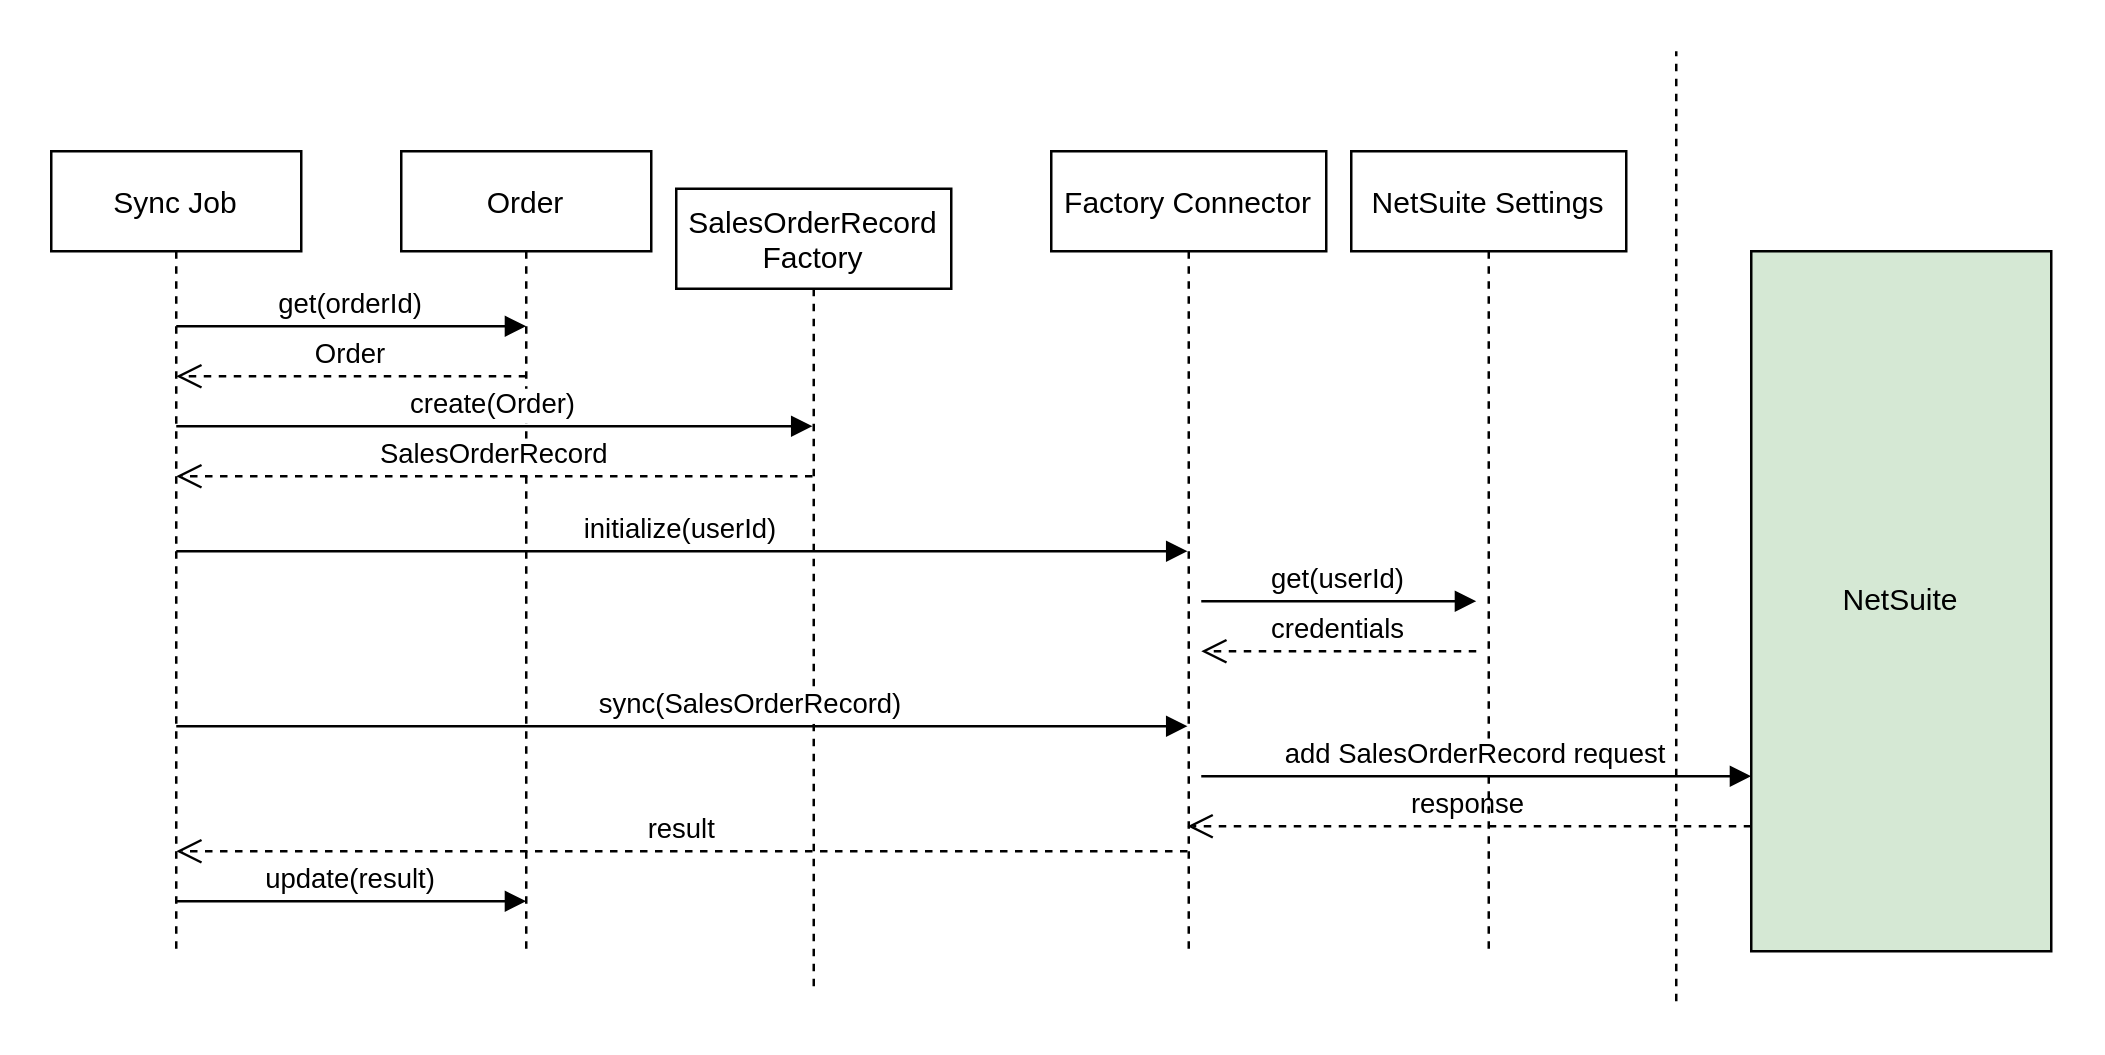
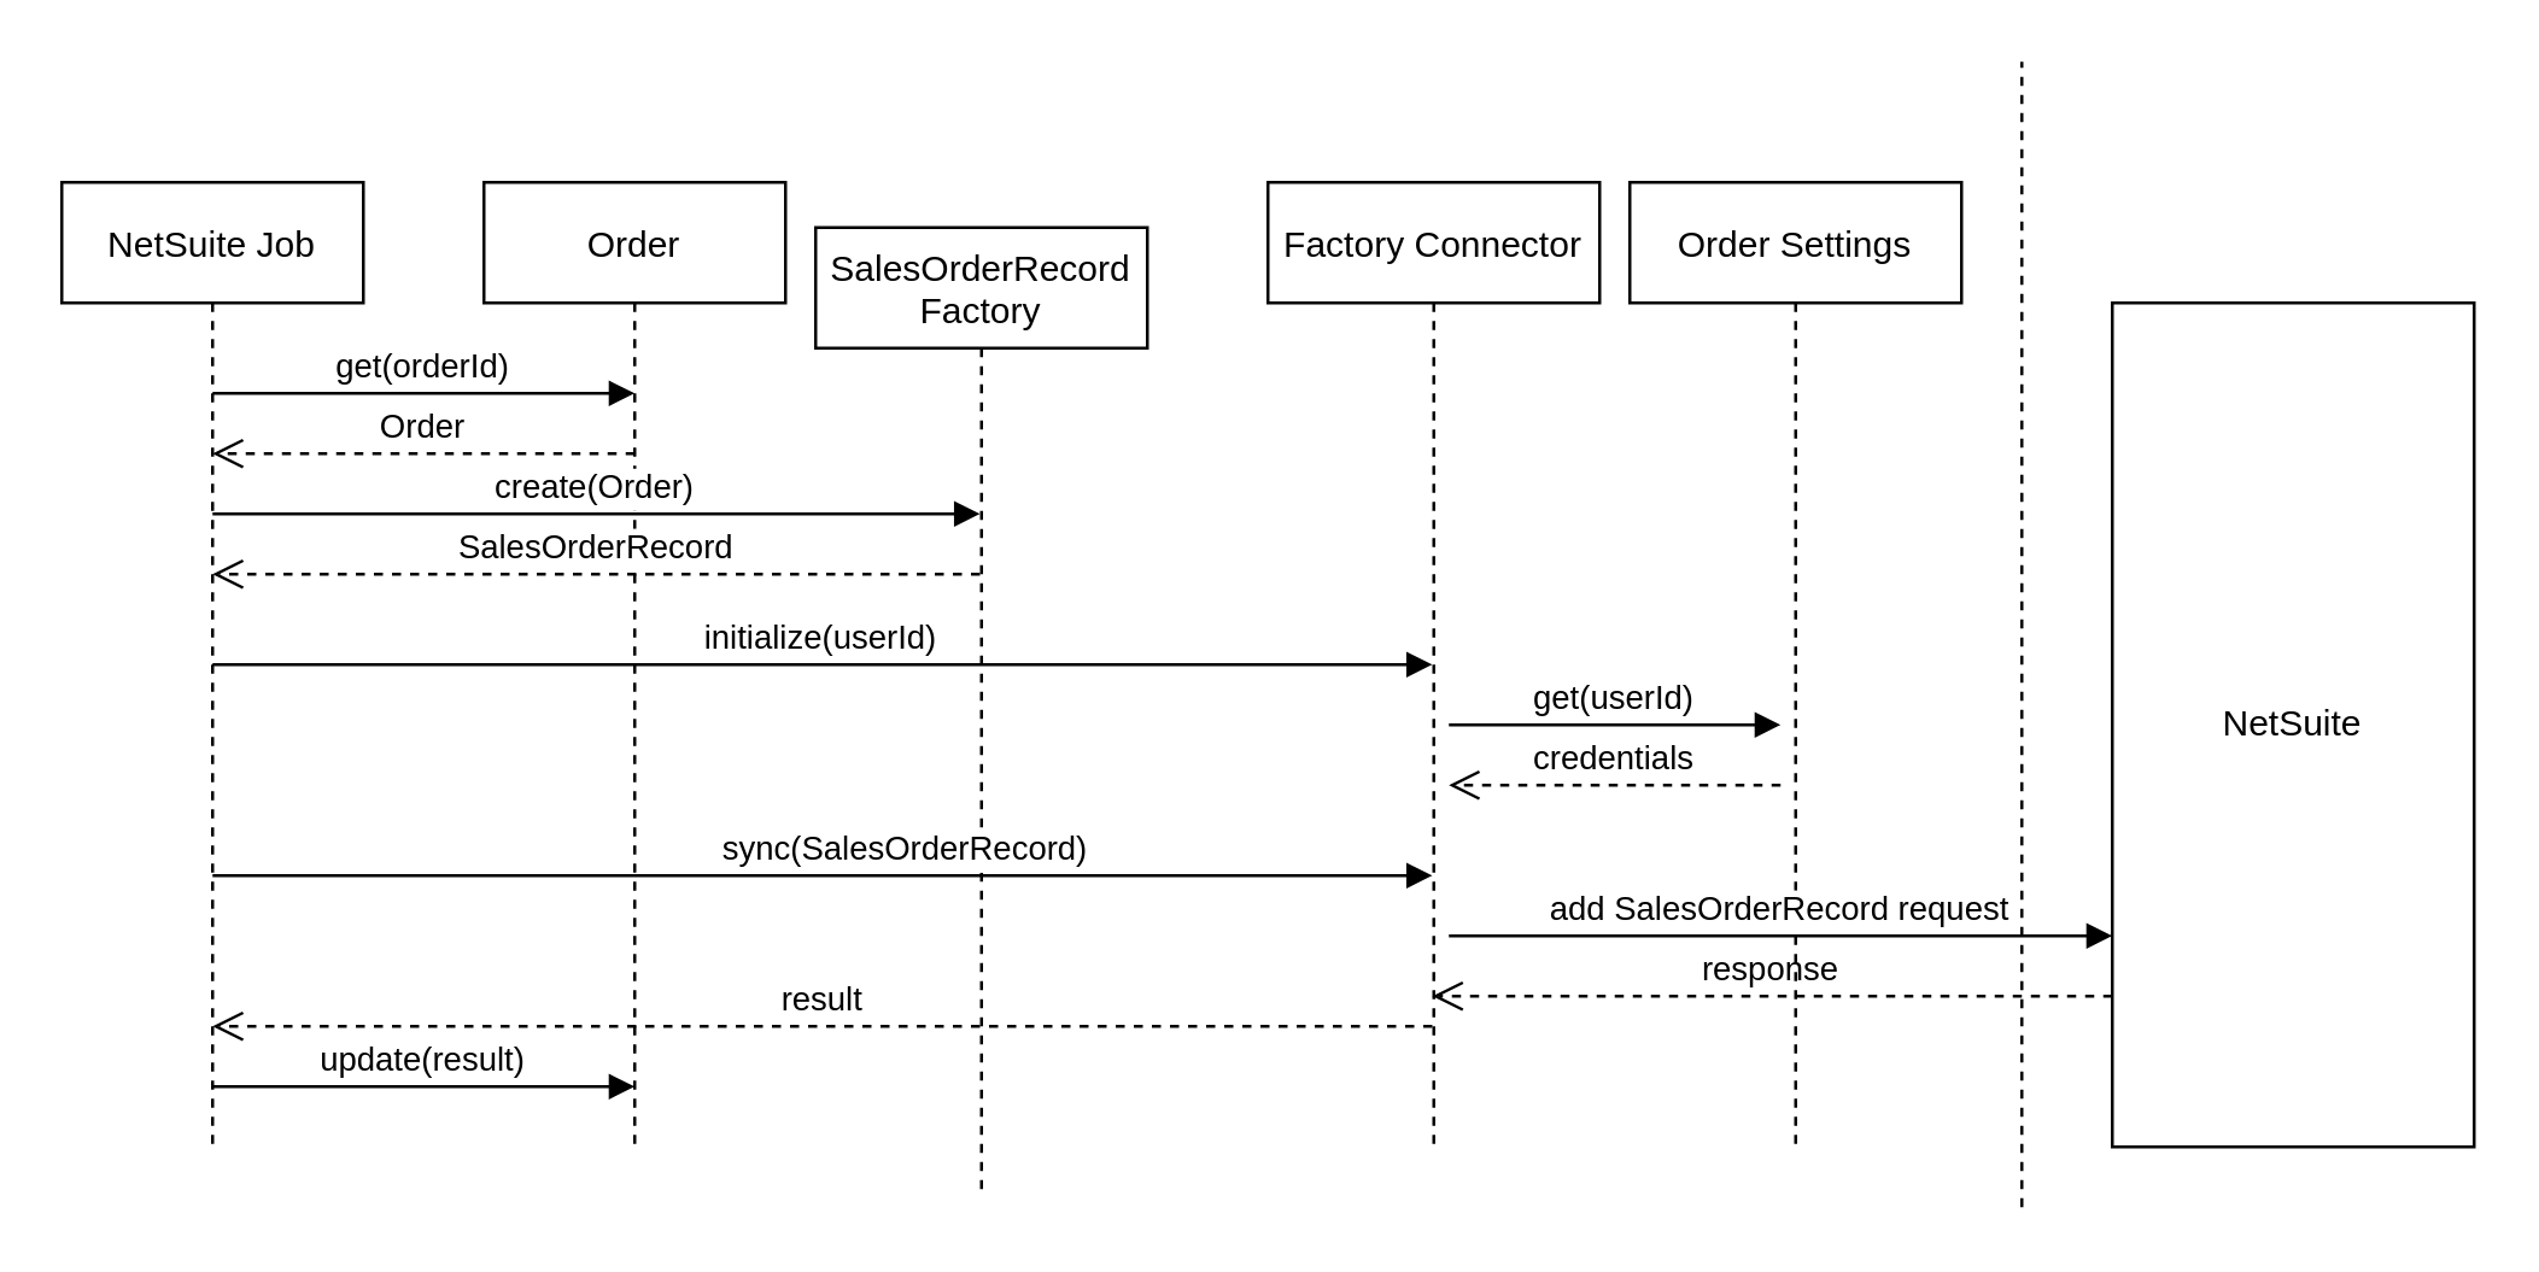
- <mxCell id="2" value="Sync Job" style="shape=umlLifeline;perimeter=lifelinePerimeter;container=1;collapsible=0;recursiveResize=0;rounded=0;shadow=0;strokeWidth=1;" parent="1" vertex="1"><mxGeometry x="20" y="60" width="100" height="320" as="geometry" /></mxCell>
+ <mxCell id="2" value="NetSuite Job" style="shape=umlLifeline;perimeter=lifelinePerimeter;container=1;collapsible=0;recursiveResize=0;rounded=0;shadow=0;strokeWidth=1;" parent="1" vertex="1"><mxGeometry x="20" y="60" width="100" height="320" as="geometry" /></mxCell>
- <mxCell id="6" value="NetSuite Settings" style="shape=umlLifeline;perimeter=lifelinePerimeter;container=1;collapsible=0;recursiveResize=0;rounded=0;shadow=0;strokeWidth=1;" vertex="1" parent="1"><mxGeometry x="540" y="60" width="110" height="320" as="geometry" /></mxCell>
+ <mxCell id="6" value="Order Settings" style="shape=umlLifeline;perimeter=lifelinePerimeter;container=1;collapsible=0;recursiveResize=0;rounded=0;shadow=0;strokeWidth=1;" vertex="1" parent="1"><mxGeometry x="540" y="60" width="110" height="320" as="geometry" /></mxCell>
- <mxCell id="9" value="NetSuite" style="rounded=0;whiteSpace=wrap;html=1;fillColor=#d5e8d4;" vertex="1" parent="1"><mxGeometry x="700" y="100" width="120" height="280" as="geometry" /></mxCell>
+ <mxCell id="9" value="NetSuite" style="rounded=0;whiteSpace=wrap;html=1;" vertex="1" parent="1"><mxGeometry x="700" y="100" width="120" height="280" as="geometry" /></mxCell>
